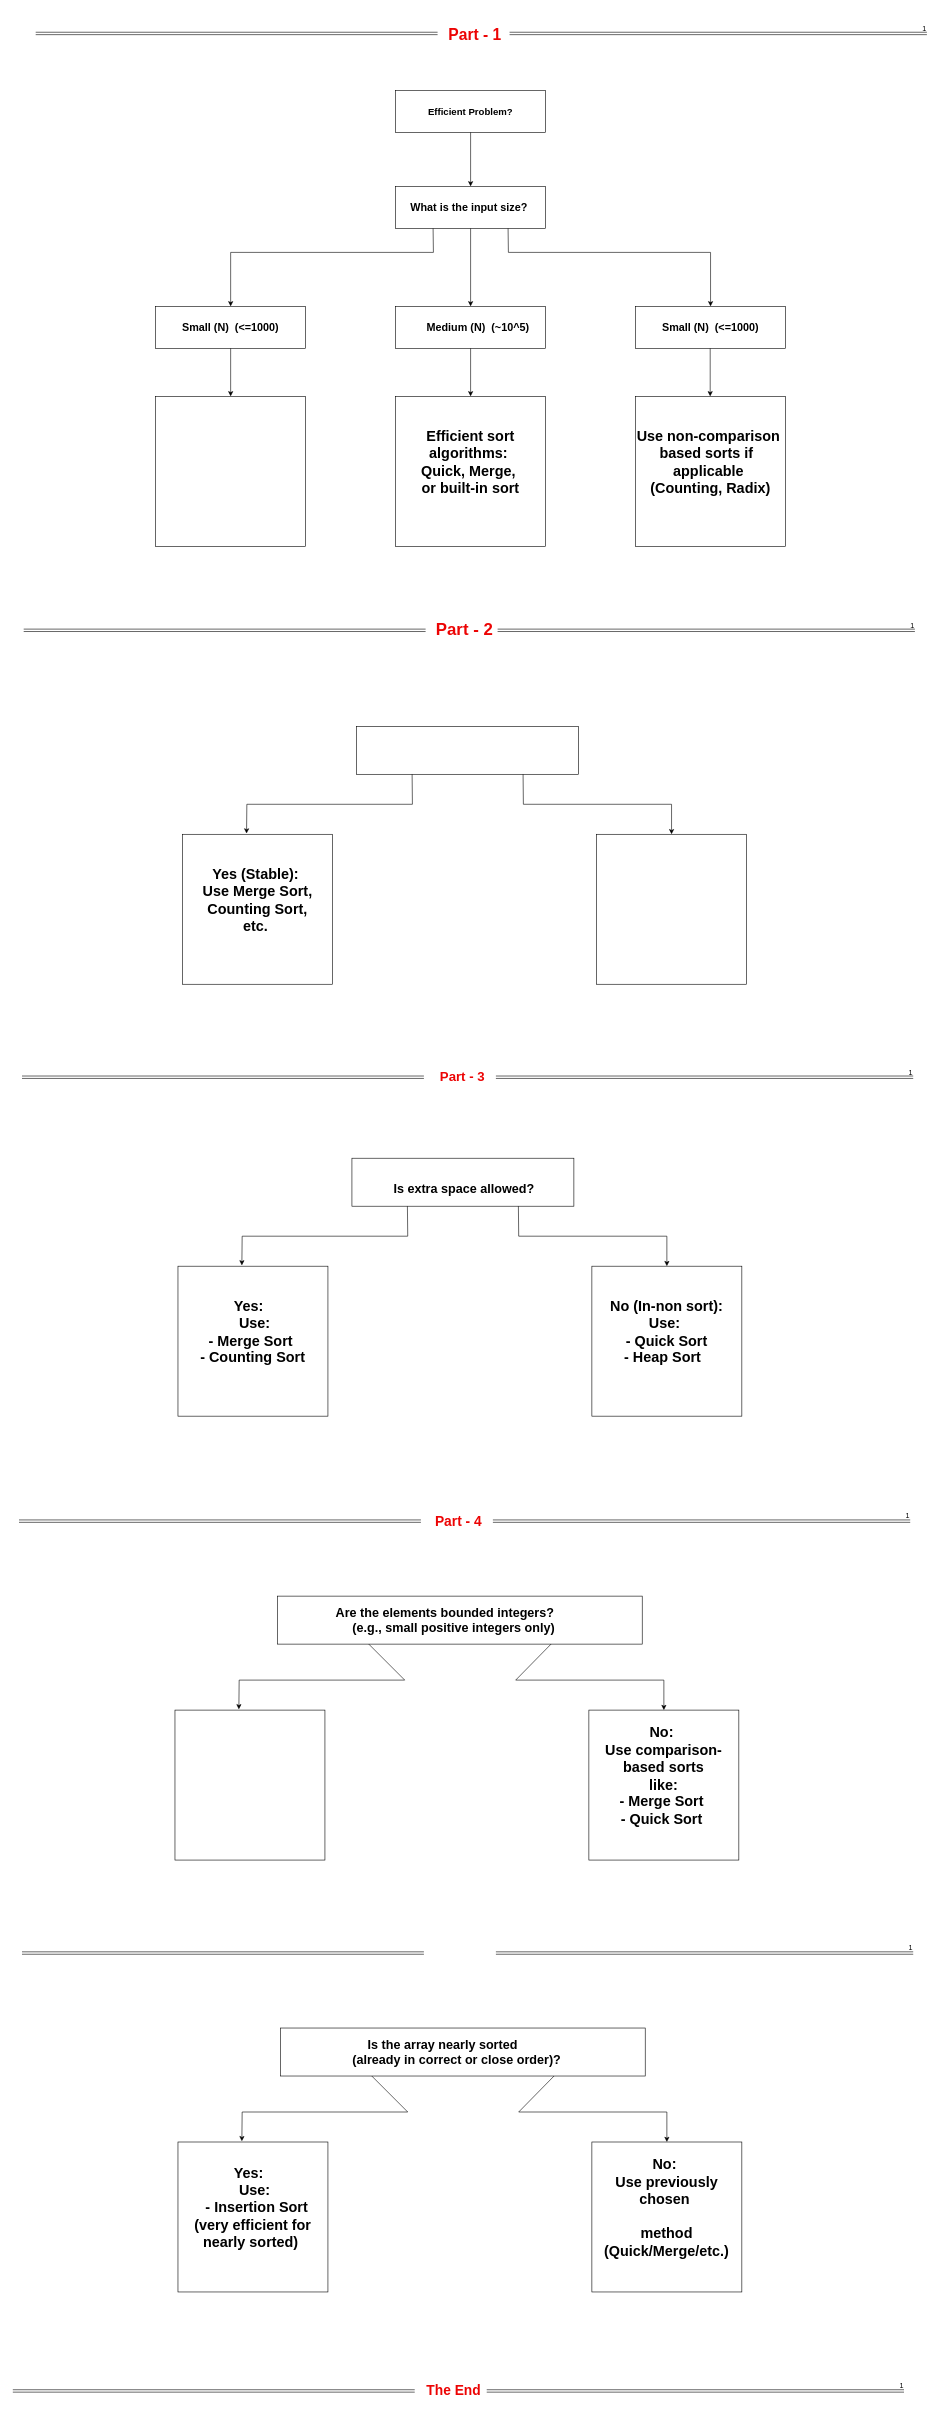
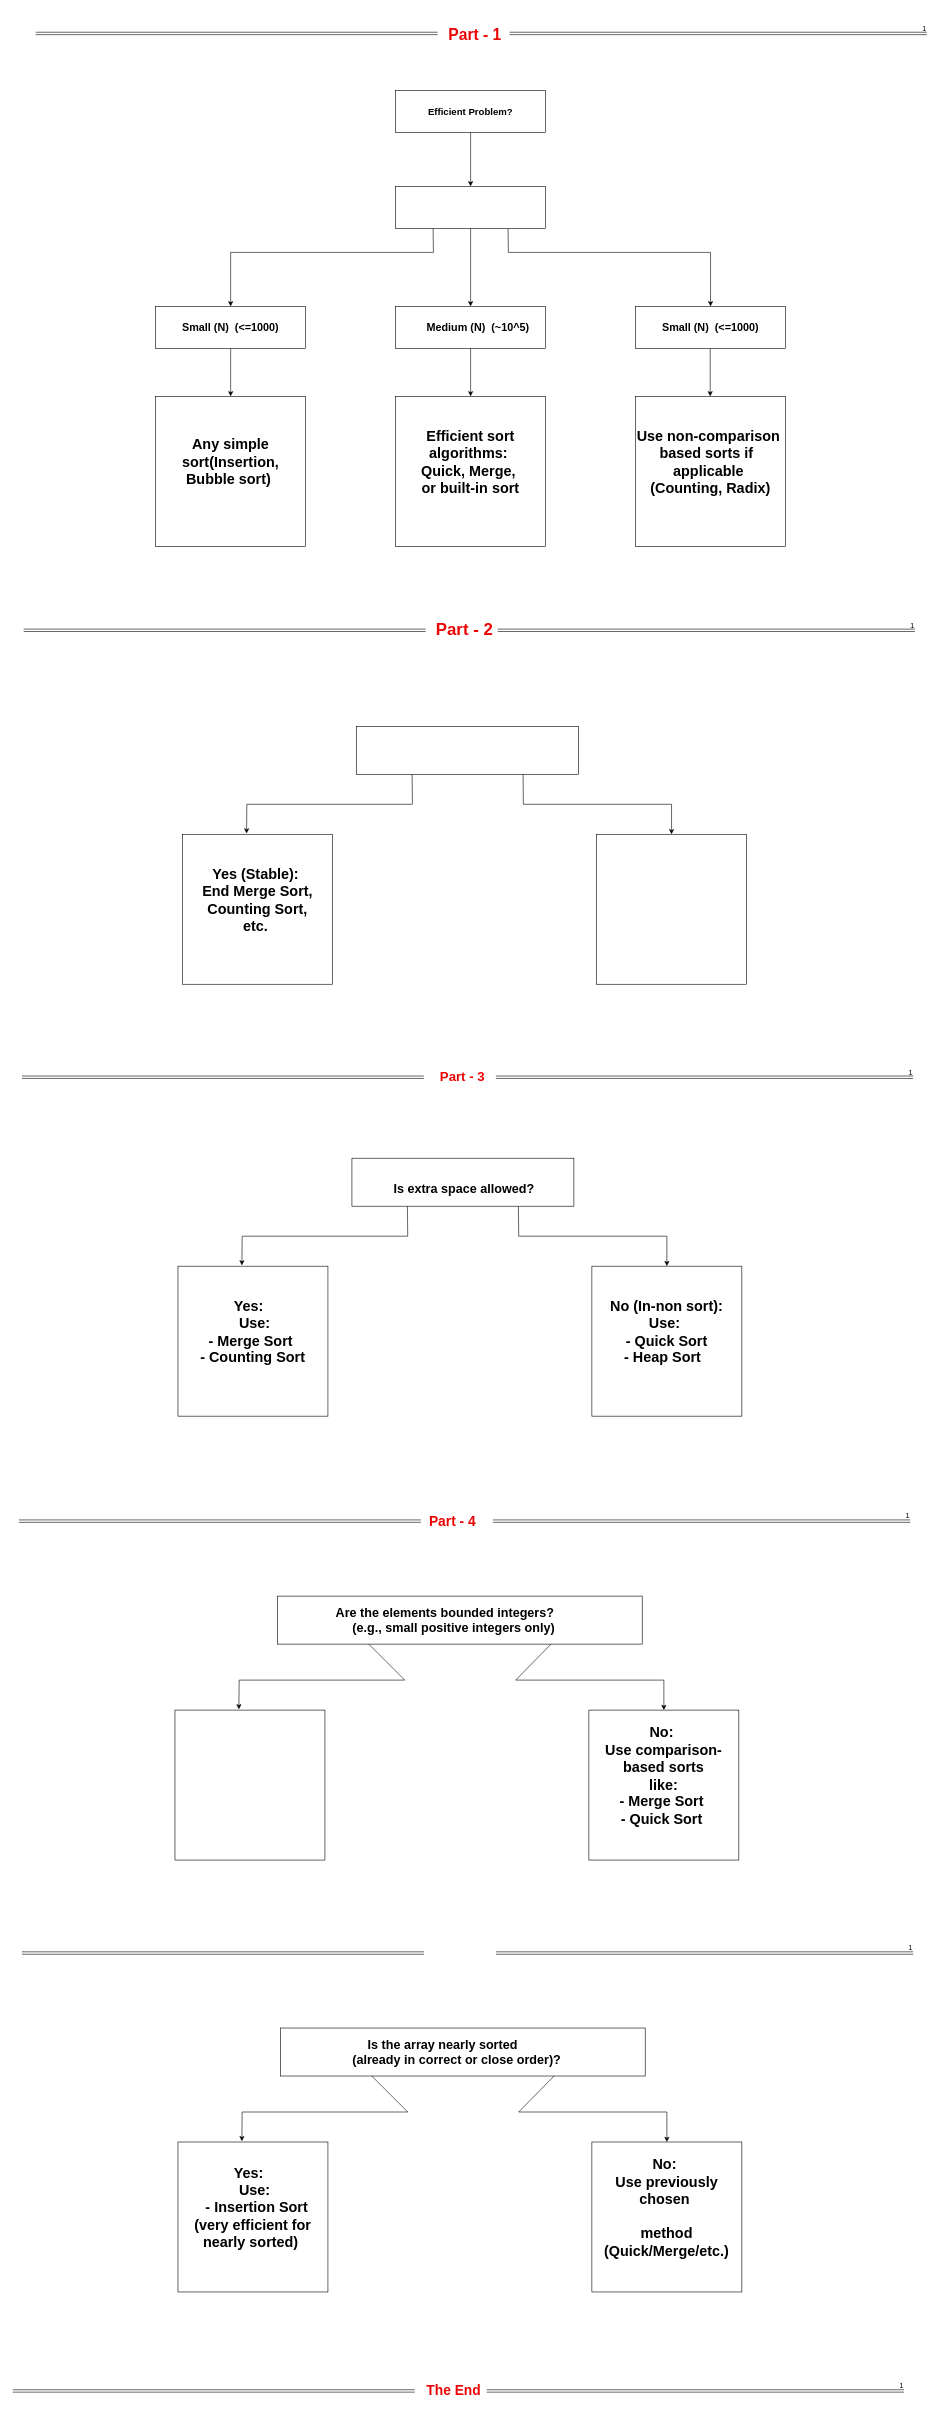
- <mxCell id="5" value="&lt;b style=&quot;&quot;&gt;&lt;font style=&quot;font-size: 18px;&quot;&gt;What is the input size?&amp;nbsp;&lt;/font&gt;&lt;/b&gt;" style="text;strokeColor=none;align=center;fillColor=none;html=1;verticalAlign=middle;whiteSpace=wrap;rounded=0;" vertex="1" parent="1"><mxGeometry x="679" y="330" width="210" height="30" as="geometry" /></mxCell>
+ <mxCell id="13" value="&lt;b&gt;&lt;font style=&quot;font-size: 24px;&quot;&gt;Any simple sort(Insertion, Bubble sort)&amp;nbsp;&lt;/font&gt;&lt;/b&gt;" style="text;strokeColor=none;align=center;fillColor=none;html=1;verticalAlign=middle;whiteSpace=wrap;rounded=0;" vertex="1" parent="1"><mxGeometry x="259" y="685" width="250" height="170" as="geometry" /></mxCell>
- <mxCell id="20" value="&lt;span style=&quot;font-size: 24px;&quot;&gt;&lt;b&gt;Yes (Stable):&amp;nbsp;&lt;/b&gt;&lt;/span&gt;&lt;div&gt;&lt;span style=&quot;font-size: 24px;&quot;&gt;&lt;b&gt;Use Merge Sort,&lt;/b&gt;&lt;/span&gt;&lt;/div&gt;&lt;div&gt;&lt;span style=&quot;font-size: 24px;&quot;&gt;&lt;b&gt;Counting Sort,&lt;/b&gt;&lt;/span&gt;&lt;/div&gt;&lt;div&gt;&lt;span style=&quot;font-size: 24px;&quot;&gt;&lt;b&gt;etc.&amp;nbsp;&lt;/b&gt;&lt;/span&gt;&lt;/div&gt;" style="text;strokeColor=none;align=center;fillColor=none;html=1;verticalAlign=middle;whiteSpace=wrap;rounded=0;" vertex="1" parent="1"><mxGeometry x="304" y="1415" width="250" height="170" as="geometry" /></mxCell>
+ <mxCell id="20" value="&lt;span style=&quot;font-size: 24px;&quot;&gt;&lt;b&gt;Yes (Stable):&amp;nbsp;&lt;/b&gt;&lt;/span&gt;&lt;div&gt;&lt;span style=&quot;font-size: 24px;&quot;&gt;&lt;b&gt;End Merge Sort,&lt;/b&gt;&lt;/span&gt;&lt;/div&gt;&lt;div&gt;&lt;span style=&quot;font-size: 24px;&quot;&gt;&lt;b&gt;Counting Sort,&lt;/b&gt;&lt;/span&gt;&lt;/div&gt;&lt;div&gt;&lt;span style=&quot;font-size: 24px;&quot;&gt;&lt;b&gt;etc.&amp;nbsp;&lt;/b&gt;&lt;/span&gt;&lt;/div&gt;" style="text;strokeColor=none;align=center;fillColor=none;html=1;verticalAlign=middle;whiteSpace=wrap;rounded=0;" vertex="1" parent="1"><mxGeometry x="304" y="1415" width="250" height="170" as="geometry" /></mxCell>
- <mxCell id="54" value="&lt;b&gt;&lt;font color=&quot;#ec0404&quot; style=&quot;font-size: 23px;&quot;&gt;Part - 4&lt;/font&gt;&lt;/b&gt;" style="text;strokeColor=none;align=center;fillColor=none;html=1;verticalAlign=middle;whiteSpace=wrap;rounded=0;" vertex="1" parent="1"><mxGeometry x="719.77" y="2520" width="87.82" height="30" as="geometry" /></mxCell>
+ <mxCell id="54" value="&lt;b&gt;&lt;font color=&quot;#ec0404&quot; style=&quot;font-size: 23px;&quot;&gt;Part - 4&lt;/font&gt;&lt;/b&gt;" style="text;strokeColor=none;align=center;fillColor=none;html=1;verticalAlign=middle;whiteSpace=wrap;rounded=0;" vertex="1" parent="1"><mxGeometry x="709.77" y="2520" width="87.82" height="30" as="geometry" /></mxCell>
